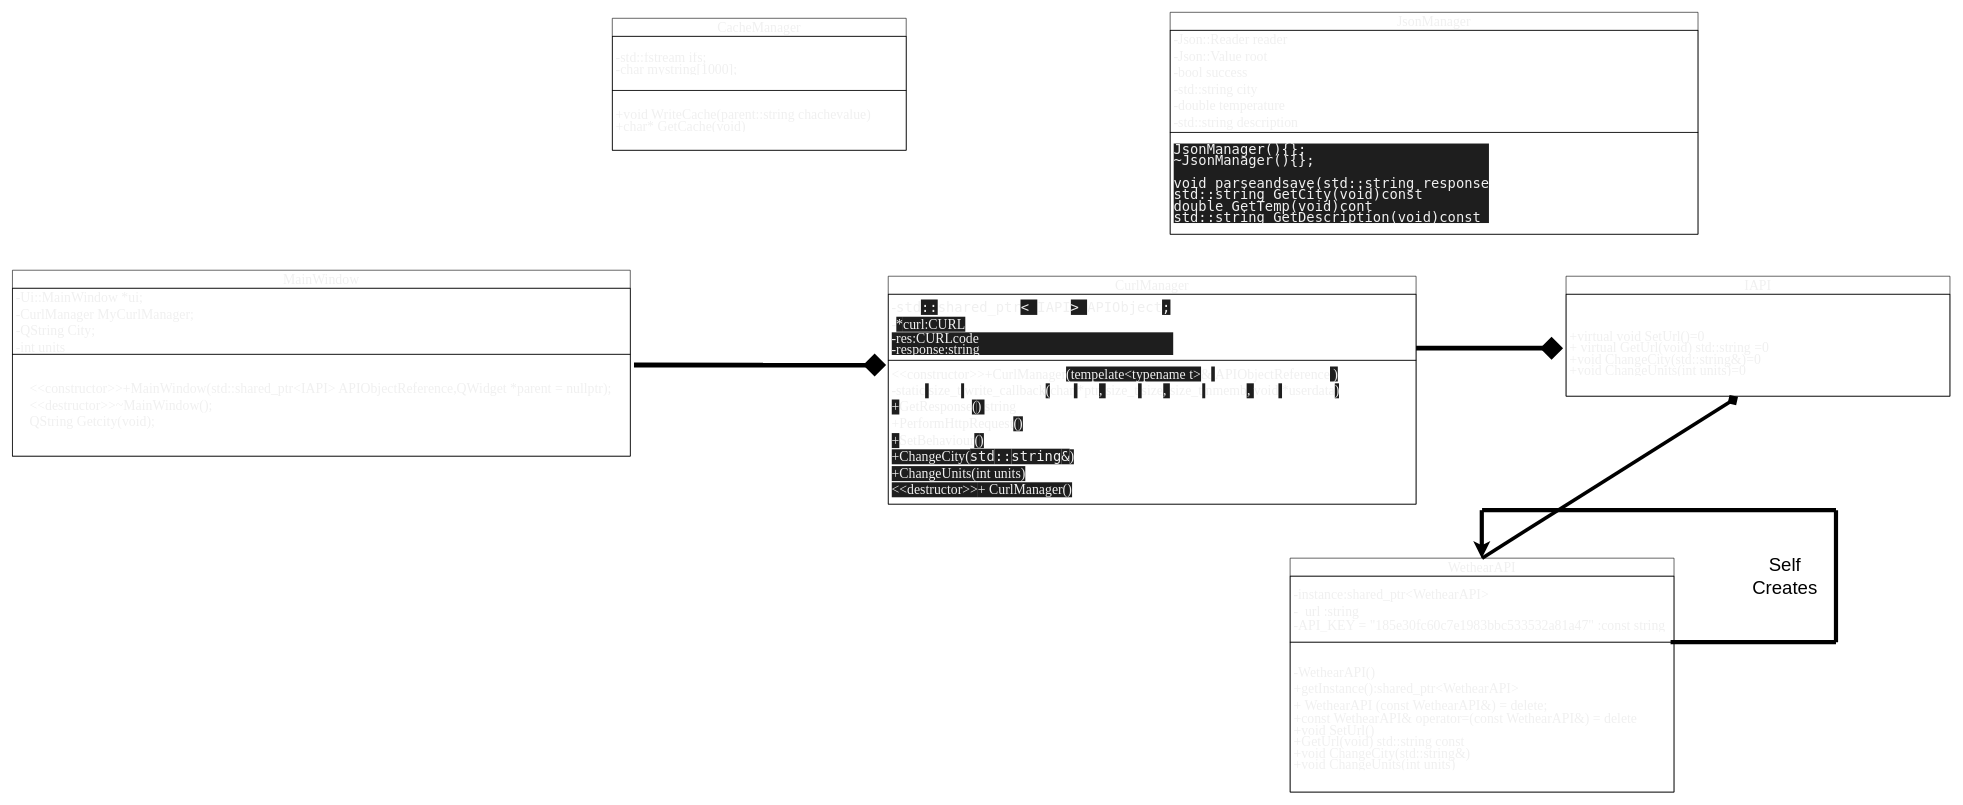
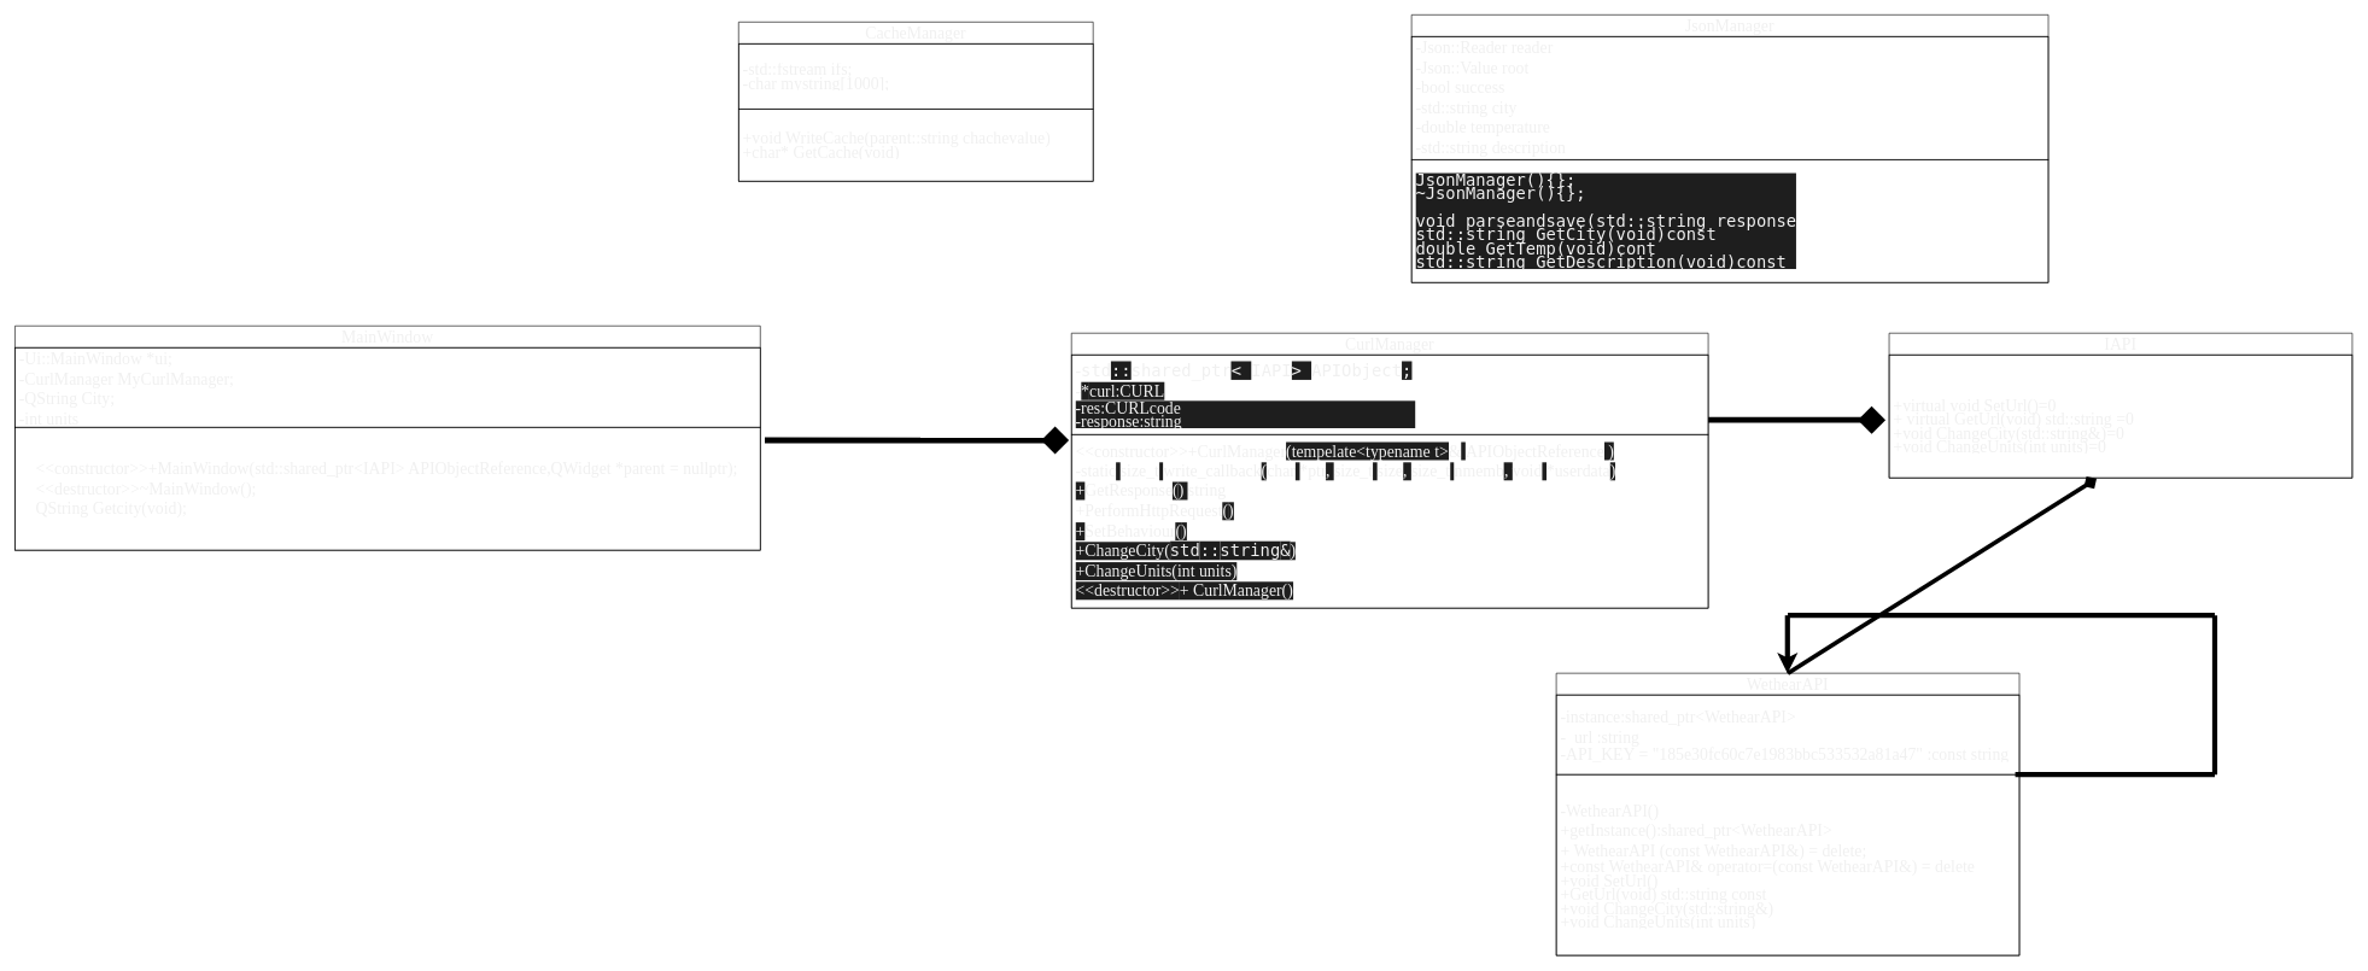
- <mxCell id="23" value="&lt;font style=&quot;font-size: 31px;&quot;&gt;Self Creates&lt;/font&gt;" style="text;strokeColor=none;align=center;fillColor=none;html=1;verticalAlign=middle;whiteSpace=wrap;rounded=0;fontSize=31;" parent="1" vertex="1"><mxGeometry x="2910" y="930" width="130" height="60" as="geometry" /></mxCell>
